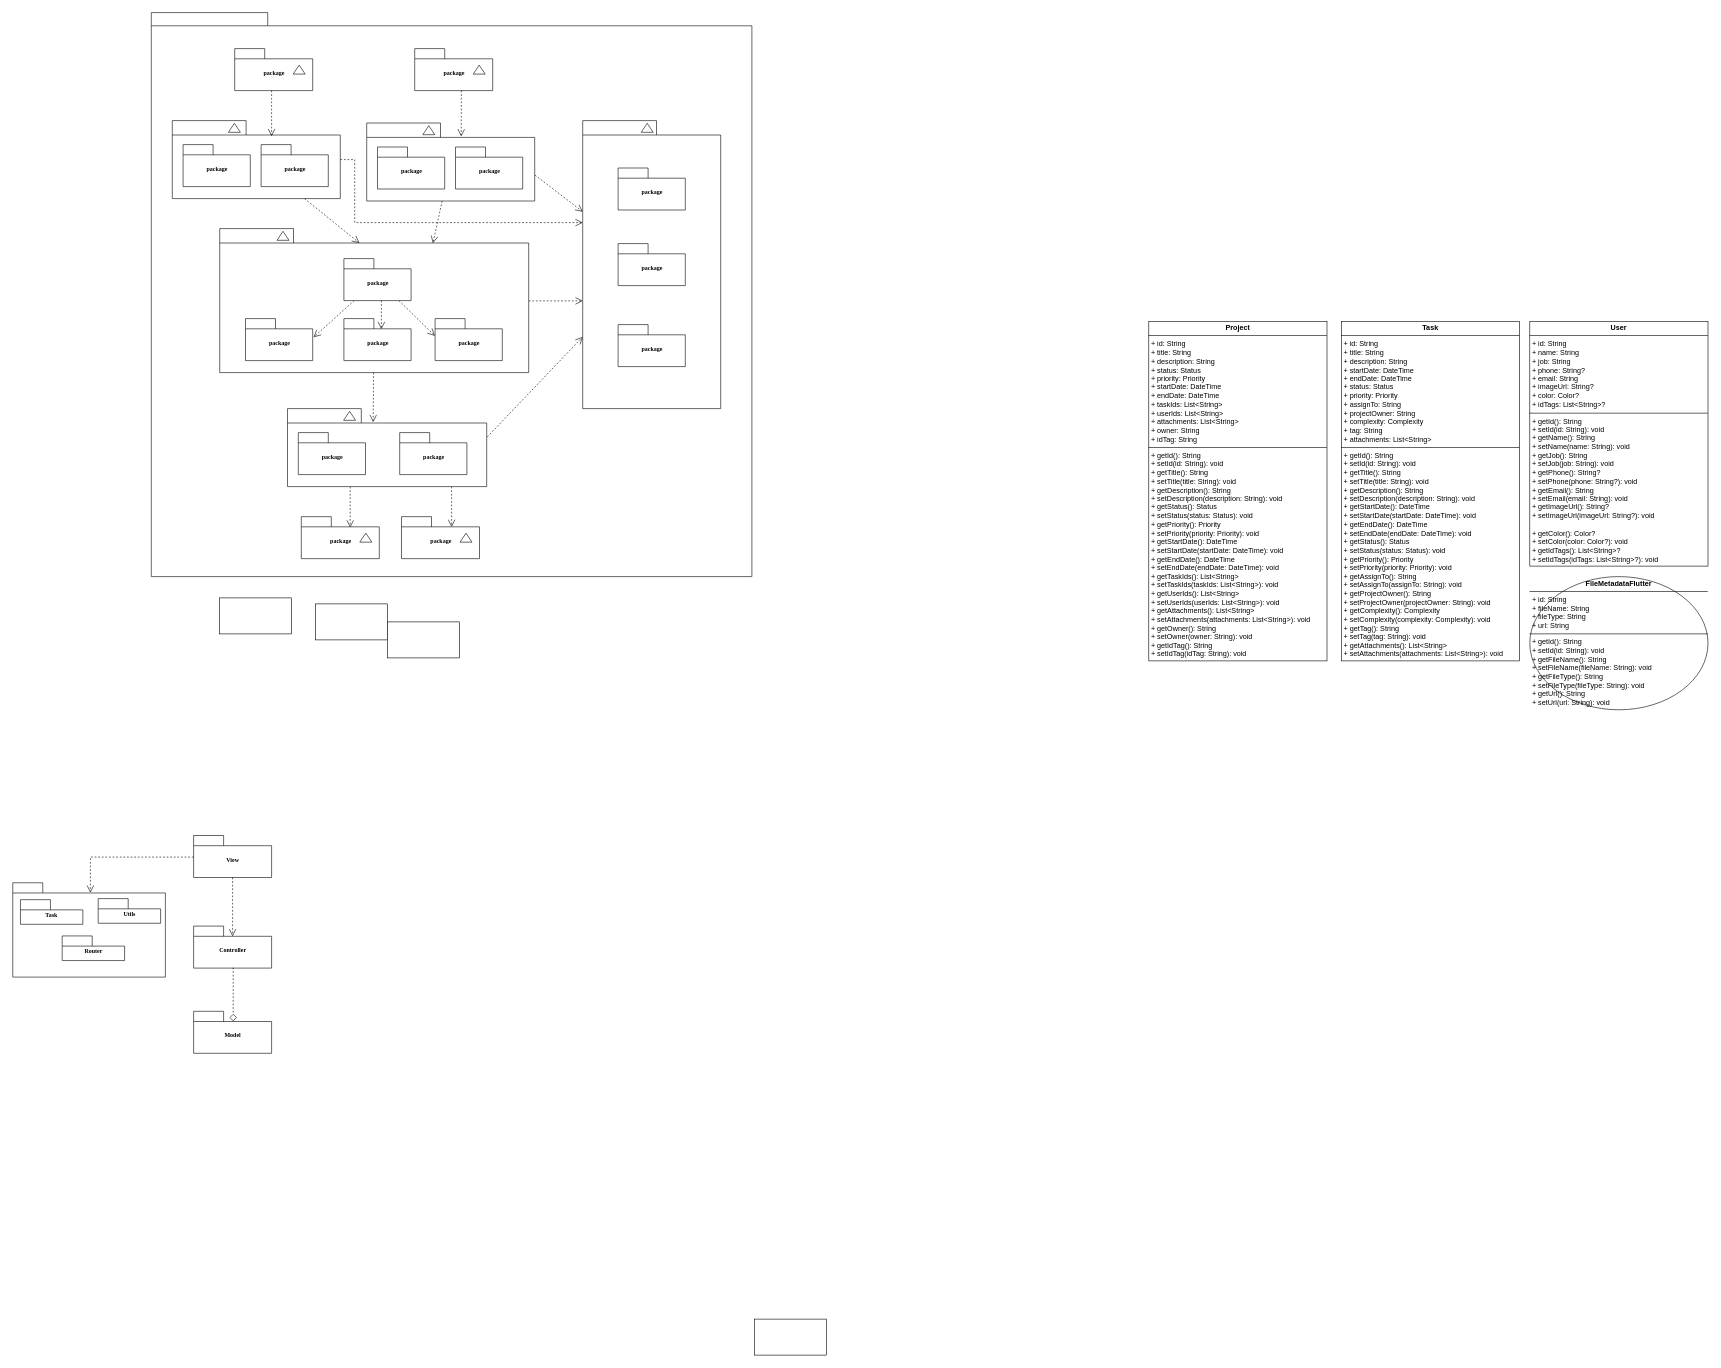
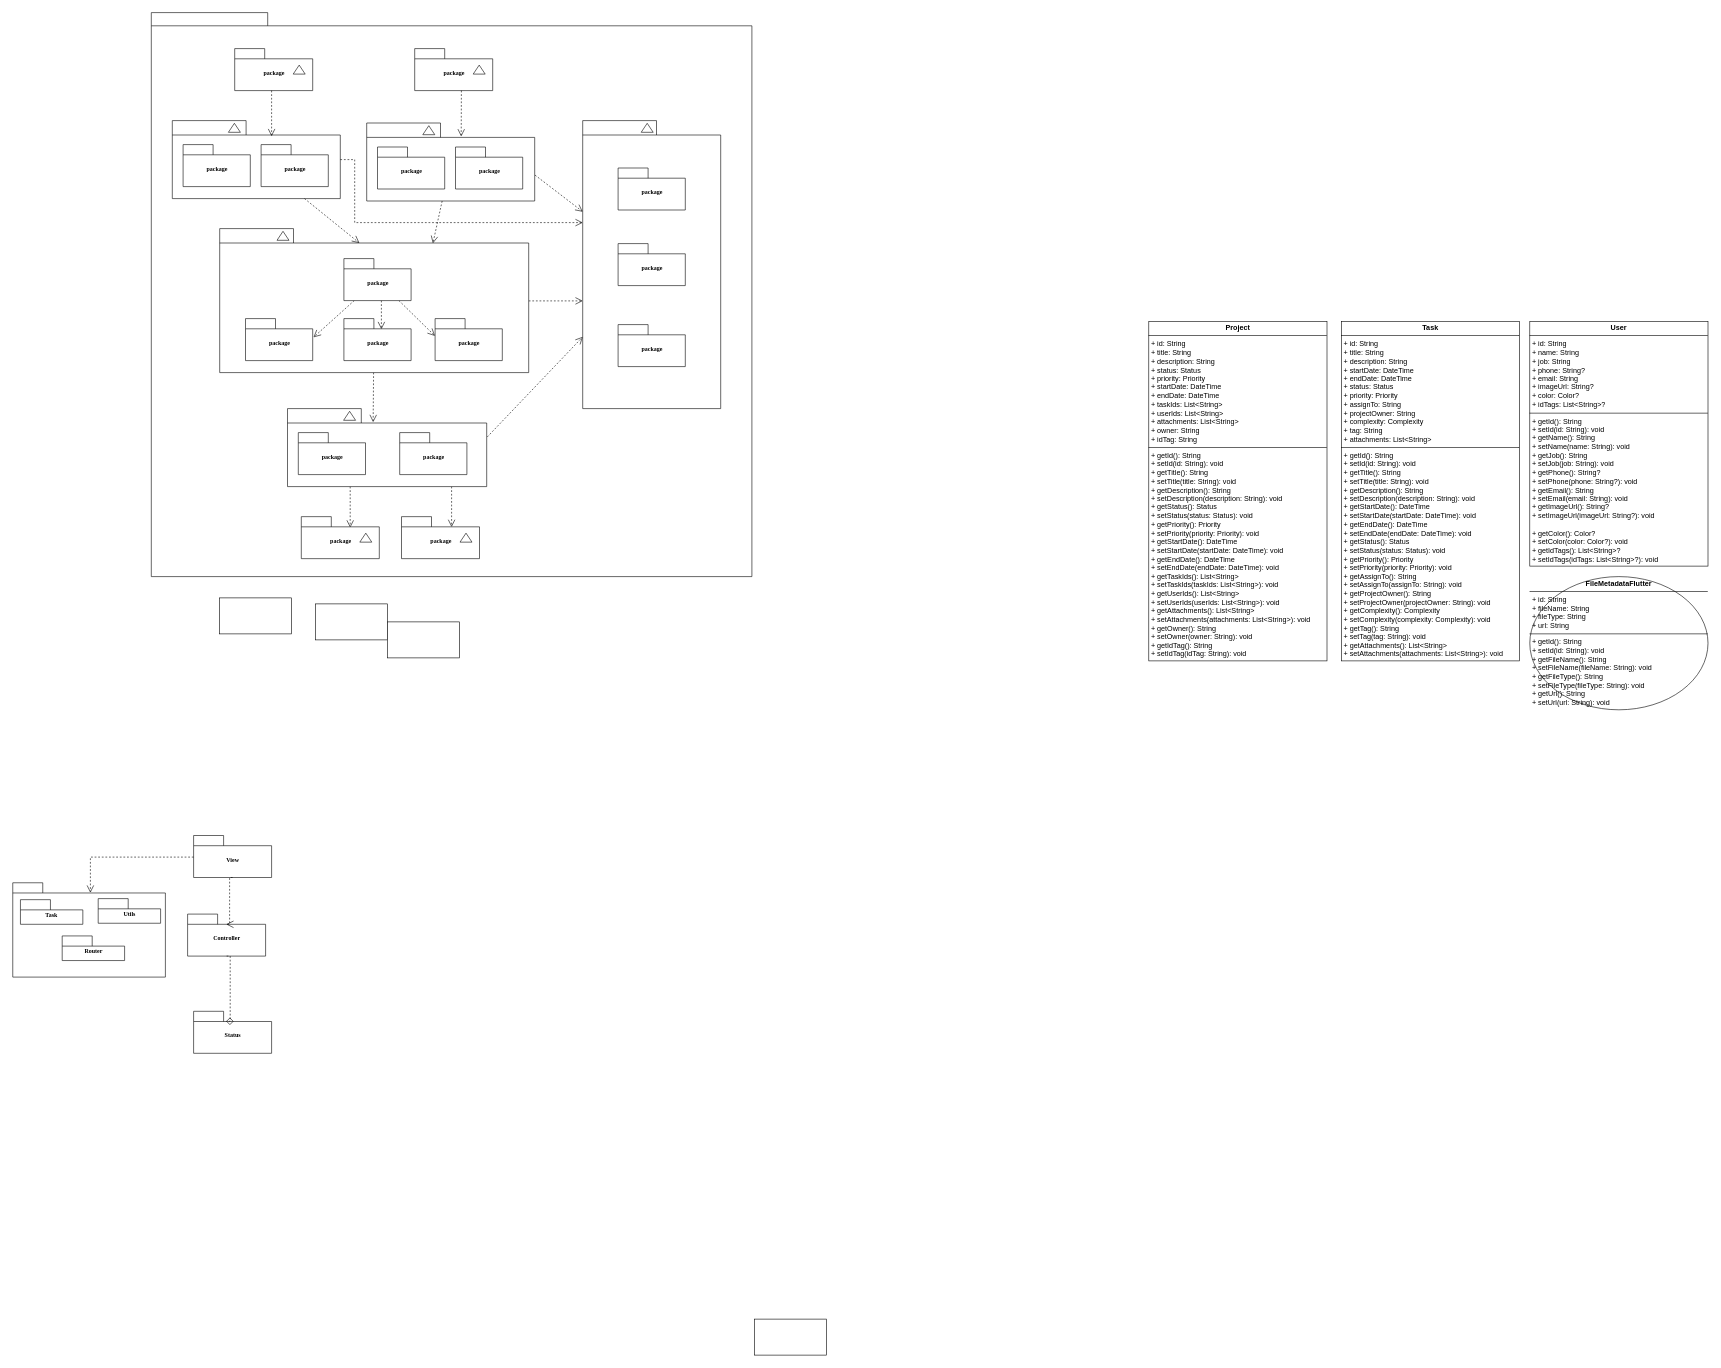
- <mxCell id="61" value="Controller" style="shape=folder;fontStyle=1;spacingTop=10;tabWidth=50;tabHeight=17;tabPosition=left;html=1;rounded=0;shadow=0;comic=0;labelBackgroundColor=none;strokeWidth=1;fontFamily=Verdana;fontSize=10;align=center;" parent="1" vertex="1"><mxGeometry x="322" y="1543" width="130" height="70" as="geometry" /></mxCell>
+ <mxCell id="61" value="Controller" style="shape=folder;fontStyle=1;spacingTop=10;tabWidth=50;tabHeight=17;tabPosition=left;html=1;rounded=0;shadow=0;comic=0;labelBackgroundColor=none;strokeWidth=1;fontFamily=Verdana;fontSize=10;align=center;" parent="1" vertex="1"><mxGeometry x="312" y="1523" width="130" height="70" as="geometry" /></mxCell>
- <mxCell id="62" value="Model" style="shape=folder;fontStyle=1;spacingTop=10;tabWidth=50;tabHeight=17;tabPosition=left;html=1;rounded=0;shadow=0;comic=0;labelBackgroundColor=none;strokeWidth=1;fontFamily=Verdana;fontSize=10;align=center;" parent="1" vertex="1"><mxGeometry x="322" y="1685" width="130" height="70" as="geometry" /></mxCell>
+ <mxCell id="62" value="Status" style="shape=folder;fontStyle=1;spacingTop=10;tabWidth=50;tabHeight=17;tabPosition=left;html=1;rounded=0;shadow=0;comic=0;labelBackgroundColor=none;strokeWidth=1;fontFamily=Verdana;fontSize=10;align=center;" parent="1" vertex="1"><mxGeometry x="322" y="1685" width="130" height="70" as="geometry" /></mxCell>
